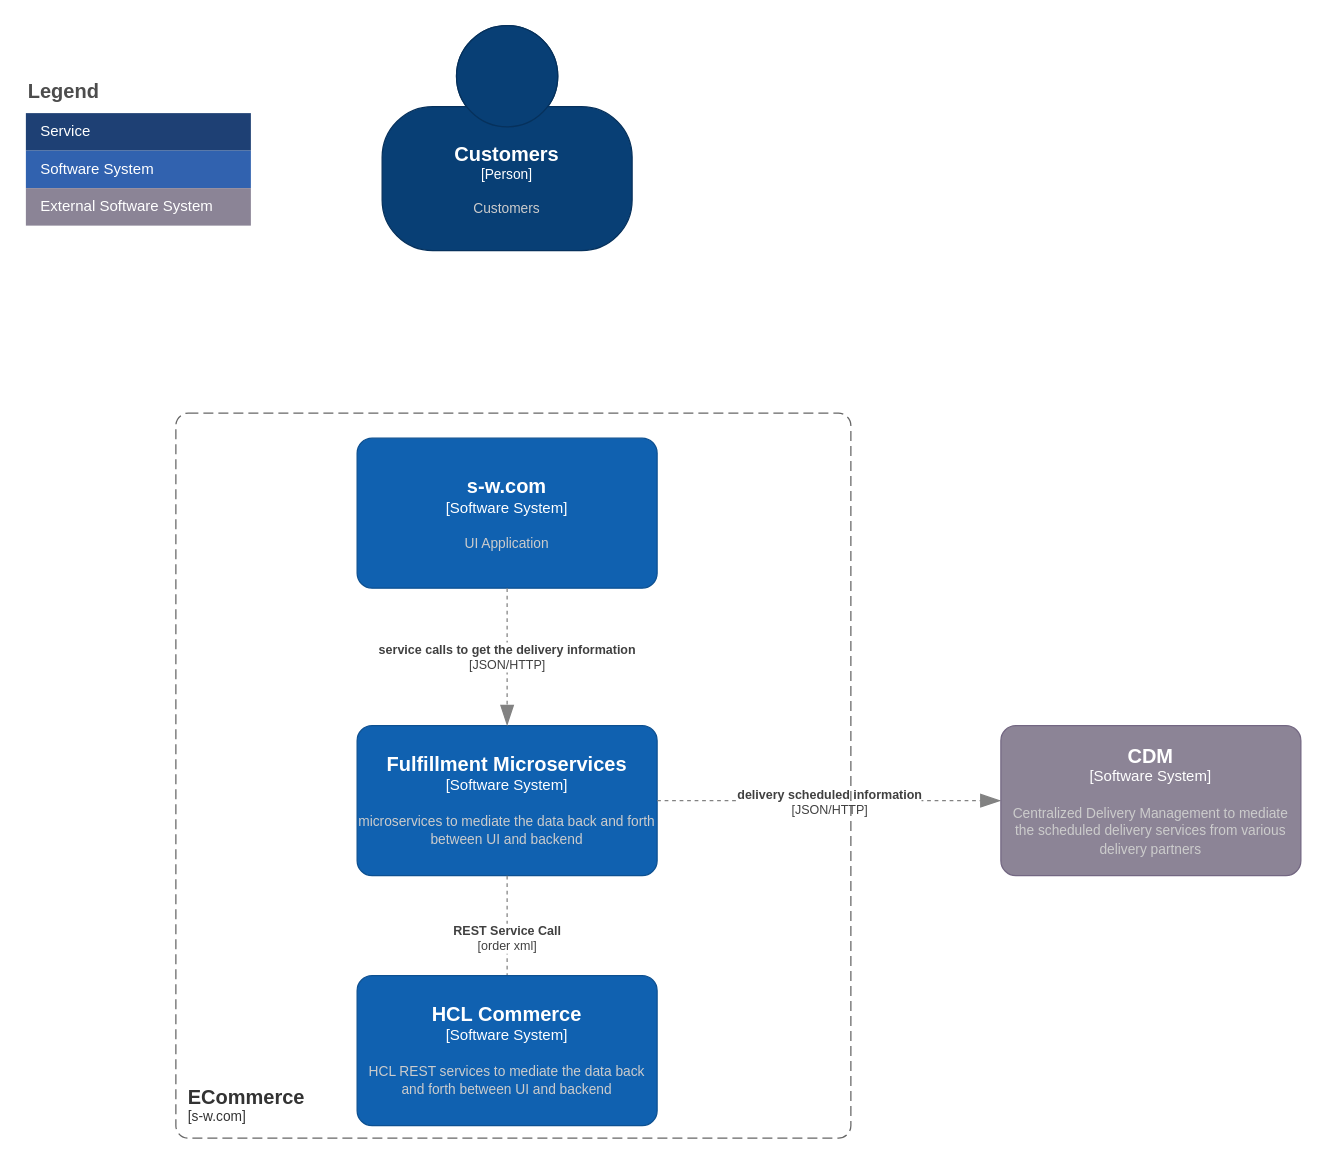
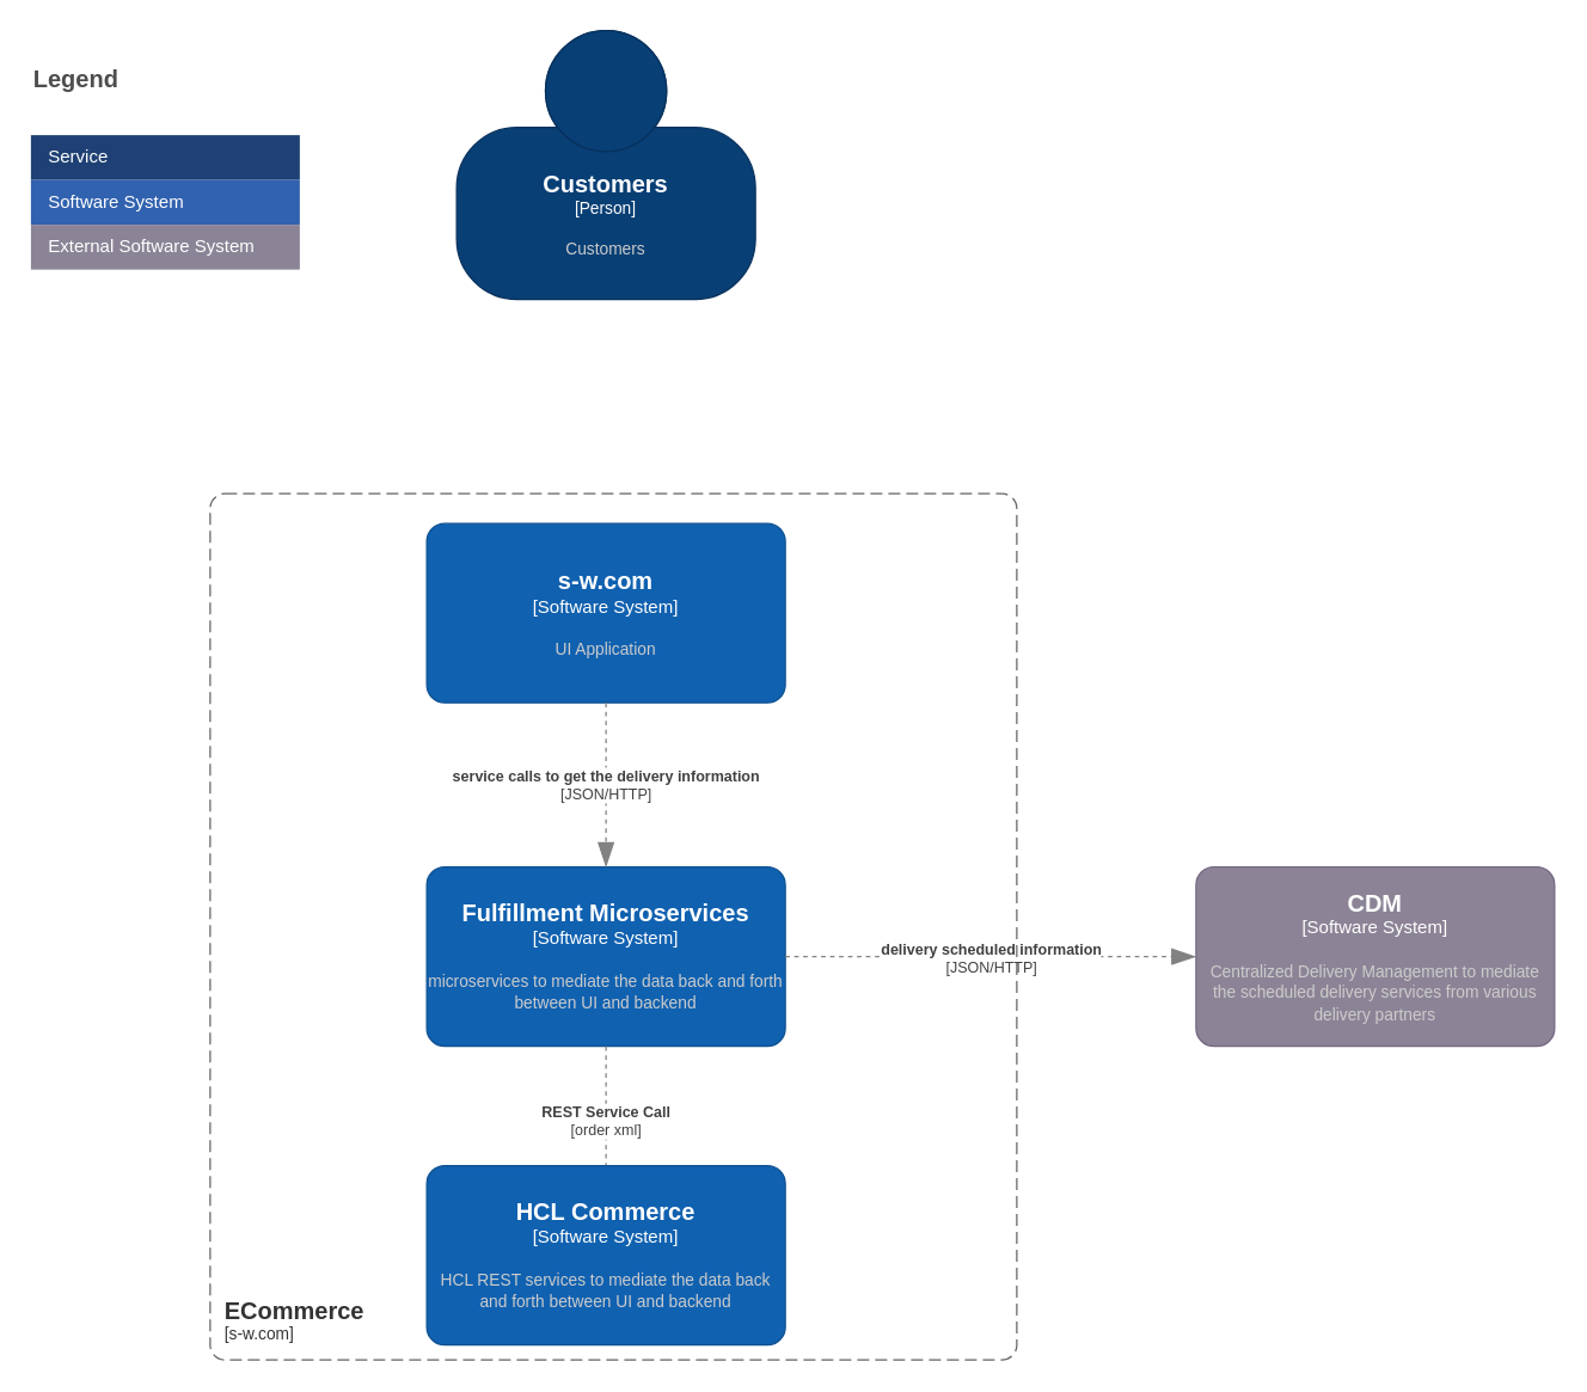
- <mxCell id="11" value="Legend" style="align=left;fontSize=16;fontStyle=1;strokeColor=none;fillColor=none;fontColor=#4D4D4D;spacingTop=-8;resizable=0;" vertex="1" parent="1"><mxGeometry x="20" y="60" width="180" height="30" as="geometry" /></mxCell>
+ <mxCell id="11" value="Legend" style="align=left;fontSize=16;fontStyle=1;strokeColor=none;fillColor=none;fontColor=#4D4D4D;spacingTop=-8;resizable=0;" vertex="1" parent="1"><mxGeometry x="20" y="40" width="180" height="30" as="geometry" /></mxCell>
